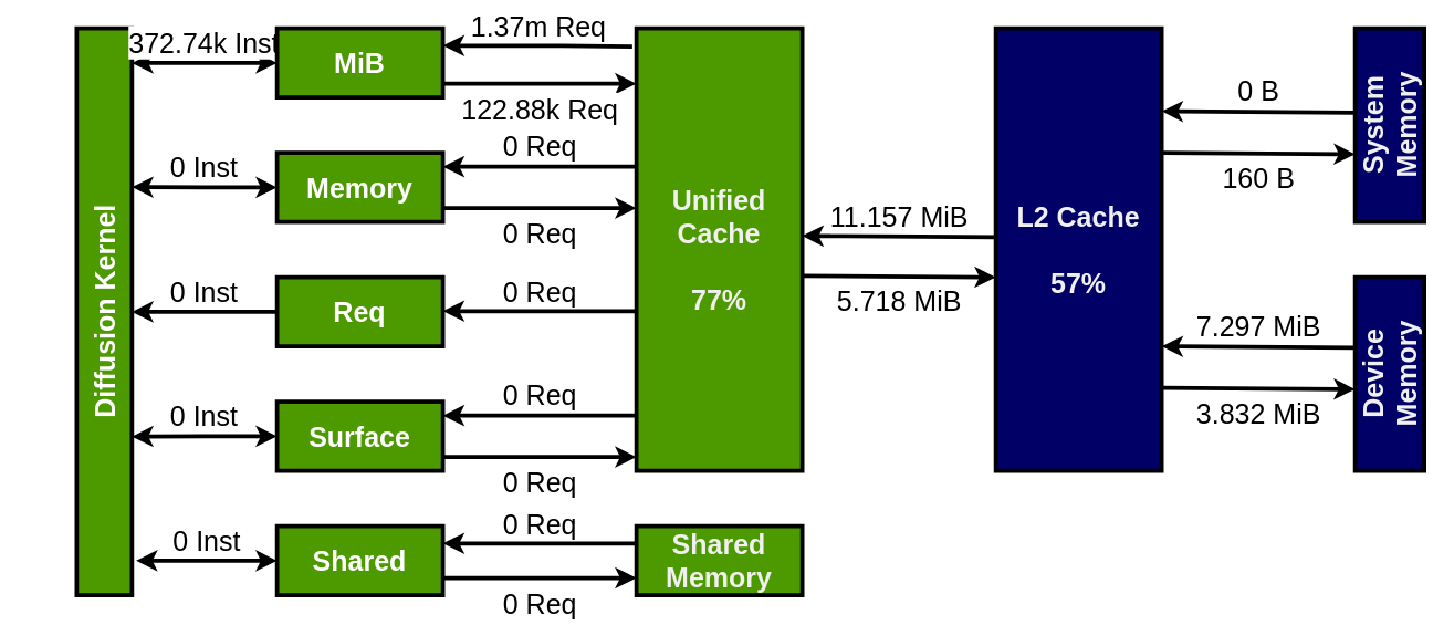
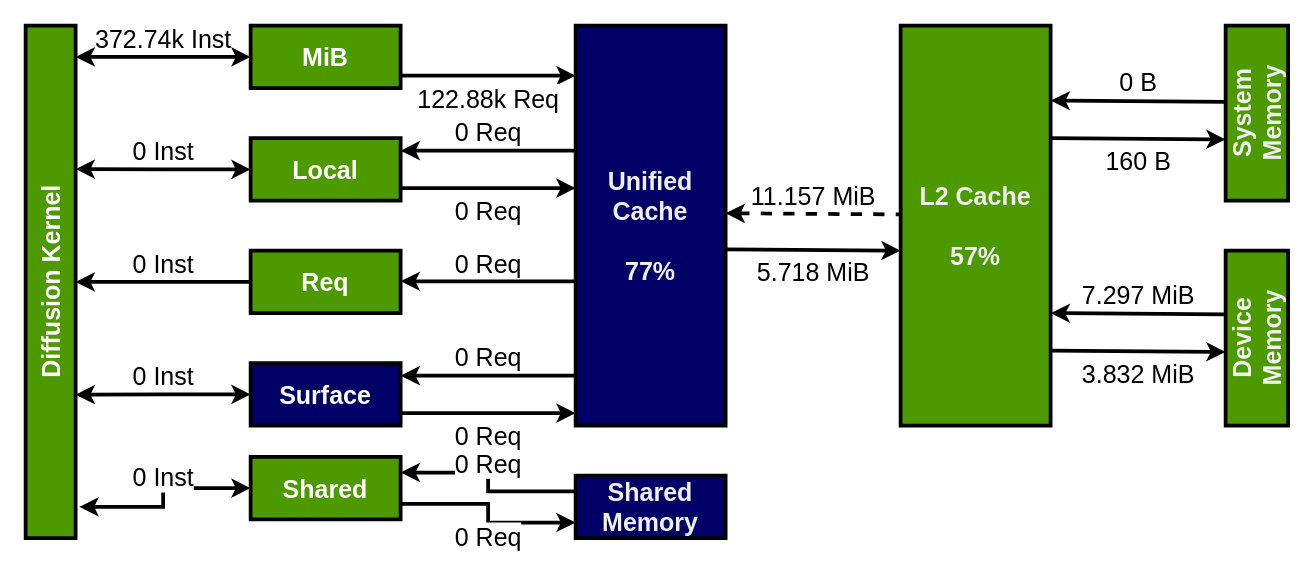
- <mxCell id="4" value="1.37m Req" style="edgeStyle=orthogonalEdgeStyle;rounded=0;orthogonalLoop=1;jettySize=auto;html=1;exitX=1;exitY=0.25;exitDx=0;exitDy=0;entryX=-0.025;entryY=0.041;entryDx=0;entryDy=0;entryPerimeter=0;strokeWidth=3;fontSize=20;verticalAlign=bottom;startArrow=classic;startFill=1;endArrow=none;endFill=0;" edge="1" parent="1" source="5" target="8"><mxGeometry relative="1" as="geometry" /></mxCell>
- <mxCell id="10" value="System Memory" style="rounded=0;whiteSpace=wrap;html=1;strokeWidth=3;fillColor=#000066;horizontal=0;fontSize=20;fontColor=#F0F0F0;fontStyle=1" vertex="1" parent="1"><mxGeometry x="980" y="20" width="50" height="140" as="geometry" /></mxCell>
+ <mxCell id="10" value="System Memory" style="rounded=0;whiteSpace=wrap;html=1;strokeWidth=3;fillColor=#4d9900;horizontal=0;fontSize=20;fontColor=#F0F0F0;fontStyle=1;" vertex="1" parent="1"><mxGeometry x="980" y="20" width="50" height="140" as="geometry" /></mxCell>
- <mxCell id="13" value="Memory" style="rounded=0;whiteSpace=wrap;html=1;fillColor=#4D9900;fontColor=#ffffff;strokeColor=#000000;strokeWidth=3;fontSize=20;fontStyle=1" vertex="1" parent="1"><mxGeometry x="200" y="110" width="120" height="50" as="geometry" /></mxCell>
+ <mxCell id="13" value="Local" style="rounded=0;whiteSpace=wrap;html=1;fillColor=#4D9900;fontColor=#ffffff;strokeColor=#000000;strokeWidth=3;fontSize=20;fontStyle=1" vertex="1" parent="1"><mxGeometry x="200" y="110" width="120" height="50" as="geometry" /></mxCell>
- <mxCell id="27" value="11.157 MiB" style="endArrow=none;html=1;rounded=0;exitX=1;exitY=0.469;exitDx=0;exitDy=0;exitPerimeter=0;entryX=0;entryY=0.472;entryDx=0;entryDy=0;entryPerimeter=0;strokeWidth=3;startArrow=classic;startFill=1;endFill=0;fontSize=20;verticalAlign=bottom;" edge="1" parent="1" source="8" target="9"><mxGeometry width="50" height="50" relative="1" as="geometry"><mxPoint x="580" y="240" as="sourcePoint" /><mxPoint x="630" y="190" as="targetPoint" /></mxGeometry></mxCell>
+ <mxCell id="27" value="11.157 MiB" style="endArrow=none;html=1;rounded=0;exitX=1;exitY=0.469;exitDx=0;exitDy=0;exitPerimeter=0;entryX=0;entryY=0.472;entryDx=0;entryDy=0;entryPerimeter=0;strokeWidth=3;startArrow=classic;startFill=1;endFill=0;fontSize=20;verticalAlign=bottom;dashed=1;" edge="1" parent="1" source="8" target="9"><mxGeometry width="50" height="50" relative="1" as="geometry"><mxPoint x="580" y="240" as="sourcePoint" /><mxPoint x="630" y="190" as="targetPoint" /></mxGeometry></mxCell>
- <mxCell id="8" value="Unified&lt;br style=&quot;font-size: 20px;&quot;&gt;Cache&lt;br style=&quot;font-size: 20px;&quot;&gt;&lt;br style=&quot;font-size: 20px;&quot;&gt;77%" style="rounded=0;whiteSpace=wrap;html=1;strokeWidth=3;fillColor=#4d9900;fontSize=20;fontColor=#F0F0F0;fontStyle=1;" vertex="1" parent="1"><mxGeometry x="460" y="20" width="120" height="320" as="geometry" /></mxCell>
+ <mxCell id="8" value="Unified&lt;br style=&quot;font-size: 20px;&quot;&gt;Cache&lt;br style=&quot;font-size: 20px;&quot;&gt;&lt;br style=&quot;font-size: 20px;&quot;&gt;77%" style="rounded=0;whiteSpace=wrap;html=1;strokeWidth=3;fillColor=#000066;fontSize=20;fontColor=#F0F0F0;fontStyle=1" vertex="1" parent="1"><mxGeometry x="460" y="20" width="120" height="320" as="geometry" /></mxCell>
- <mxCell id="9" value="&lt;div style=&quot;font-size: 20px;&quot;&gt;L2 Cache&lt;/div&gt;&lt;div style=&quot;font-size: 20px;&quot;&gt;&lt;br style=&quot;font-size: 20px;&quot;&gt;&lt;/div&gt;&lt;div style=&quot;font-size: 20px;&quot;&gt;57%&lt;br style=&quot;font-size: 20px;&quot;&gt;&lt;/div&gt;" style="rounded=0;whiteSpace=wrap;html=1;strokeWidth=3;fillColor=#000066;fontSize=20;align=center;fontColor=#F0F0F0;fontStyle=1" vertex="1" parent="1"><mxGeometry x="720" y="20" width="120" height="320" as="geometry" /></mxCell>
+ <mxCell id="9" value="&lt;div style=&quot;font-size: 20px;&quot;&gt;L2 Cache&lt;/div&gt;&lt;div style=&quot;font-size: 20px;&quot;&gt;&lt;br style=&quot;font-size: 20px;&quot;&gt;&lt;/div&gt;&lt;div style=&quot;font-size: 20px;&quot;&gt;57%&lt;br style=&quot;font-size: 20px;&quot;&gt;&lt;/div&gt;" style="rounded=0;whiteSpace=wrap;html=1;strokeWidth=3;fillColor=#4d9900;fontSize=20;align=center;fontColor=#F0F0F0;fontStyle=1;" vertex="1" parent="1"><mxGeometry x="720" y="20" width="120" height="320" as="geometry" /></mxCell>
- <mxCell id="2" value="&lt;div style=&quot;font-size: 20px;&quot;&gt;Diffusion Kernel&lt;/div&gt;" style="rounded=0;whiteSpace=wrap;html=1;fillColor=#4D9900;fontColor=#ffffff;strokeColor=#000000;strokeWidth=3;horizontal=0;fontSize=20;fontStyle=1" vertex="1" parent="1"><mxGeometry x="55" y="20" width="40" height="410" as="geometry" /></mxCell>
+ <mxCell id="2" value="&lt;div style=&quot;font-size: 20px;&quot;&gt;Diffusion Kernel&lt;/div&gt;" style="rounded=0;whiteSpace=wrap;html=1;fillColor=#4D9900;fontColor=#ffffff;strokeColor=#000000;strokeWidth=3;horizontal=0;fontSize=20;fontStyle=1" vertex="1" parent="1"><mxGeometry x="20" y="20" width="40" height="410" as="geometry" /></mxCell>
- <mxCell id="11" value="&lt;font style=&quot;font-size: 20px;&quot;&gt;Device Memory&lt;br&gt;&lt;/font&gt;" style="rounded=0;whiteSpace=wrap;html=1;strokeWidth=3;fillColor=#000066;horizontal=0;fontColor=#F0F0F0;fontStyle=1" vertex="1" parent="1"><mxGeometry x="980" y="200" width="50" height="140" as="geometry" /></mxCell>
+ <mxCell id="11" value="&lt;font style=&quot;font-size: 20px;&quot;&gt;Device Memory&lt;br&gt;&lt;/font&gt;" style="rounded=0;whiteSpace=wrap;html=1;strokeWidth=3;fillColor=#4d9900;horizontal=0;fontColor=#F0F0F0;fontStyle=1;" vertex="1" parent="1"><mxGeometry x="980" y="200" width="50" height="140" as="geometry" /></mxCell>
- <mxCell id="17" value="Surface" style="rounded=0;whiteSpace=wrap;html=1;fillColor=#4D9900;fontColor=#ffffff;strokeColor=#000000;strokeWidth=3;fontSize=20;fontStyle=1" vertex="1" parent="1"><mxGeometry x="200" y="290" width="120" height="50" as="geometry" /></mxCell>
+ <mxCell id="17" value="Surface" style="rounded=0;whiteSpace=wrap;html=1;fillColor=#000066;fontColor=#ffffff;strokeColor=#000000;strokeWidth=3;fontSize=20;fontStyle=1;" vertex="1" parent="1"><mxGeometry x="200" y="290" width="120" height="50" as="geometry" /></mxCell>
- <mxCell id="20" value="Shared" style="rounded=0;whiteSpace=wrap;html=1;fillColor=#4D9900;fontColor=#ffffff;strokeColor=#000000;strokeWidth=3;fontSize=20;fontStyle=1" vertex="1" parent="1"><mxGeometry x="200" y="380" width="120" height="50" as="geometry" /></mxCell>
+ <mxCell id="20" value="Shared" style="rounded=0;whiteSpace=wrap;html=1;fillColor=#4D9900;fontColor=#ffffff;strokeColor=#000000;strokeWidth=3;fontSize=20;fontStyle=1" vertex="1" parent="1"><mxGeometry x="200" y="365" width="120" height="50" as="geometry" /></mxCell>
- <mxCell id="7" value="&lt;font style=&quot;font-size: 20px;&quot;&gt;Shared Memory&lt;br&gt;&lt;/font&gt;" style="rounded=0;whiteSpace=wrap;html=1;strokeWidth=3;fillColor=#4d9900;fontColor=#F0F0F0;fontStyle=1;" vertex="1" parent="1"><mxGeometry x="460" y="380" width="120" height="50" as="geometry" /></mxCell>
+ <mxCell id="7" value="&lt;font style=&quot;font-size: 20px;&quot;&gt;Shared Memory&lt;br&gt;&lt;/font&gt;" style="rounded=0;whiteSpace=wrap;html=1;strokeWidth=3;fillColor=#000066;fontColor=#F0F0F0;fontStyle=1" vertex="1" parent="1"><mxGeometry x="460" y="380" width="120" height="50" as="geometry" /></mxCell>
